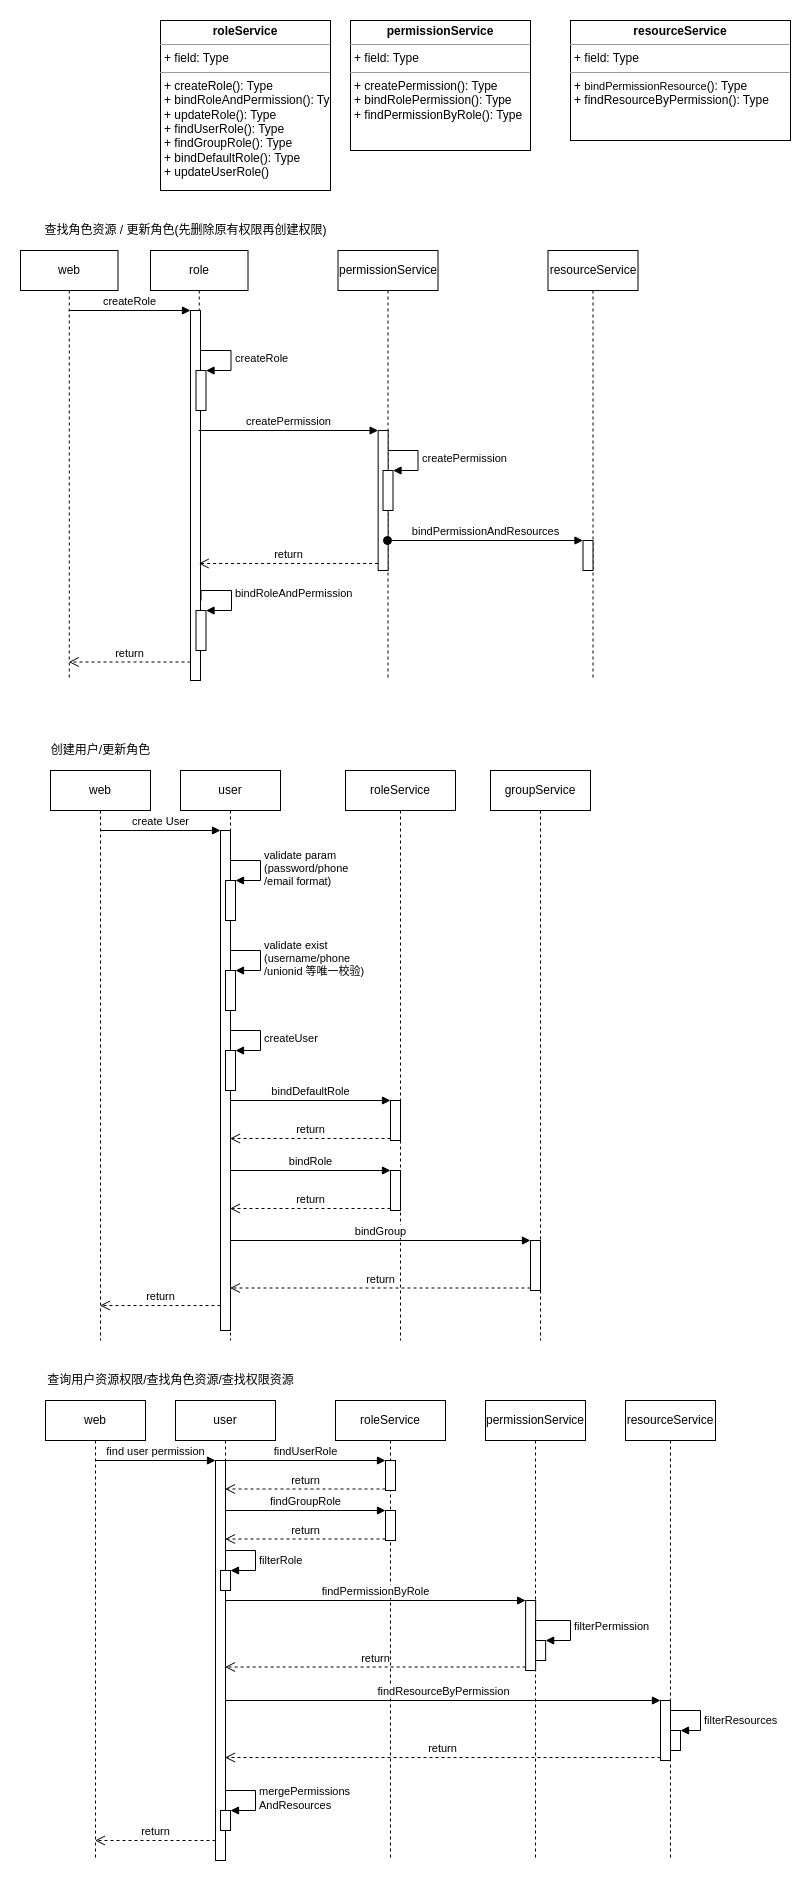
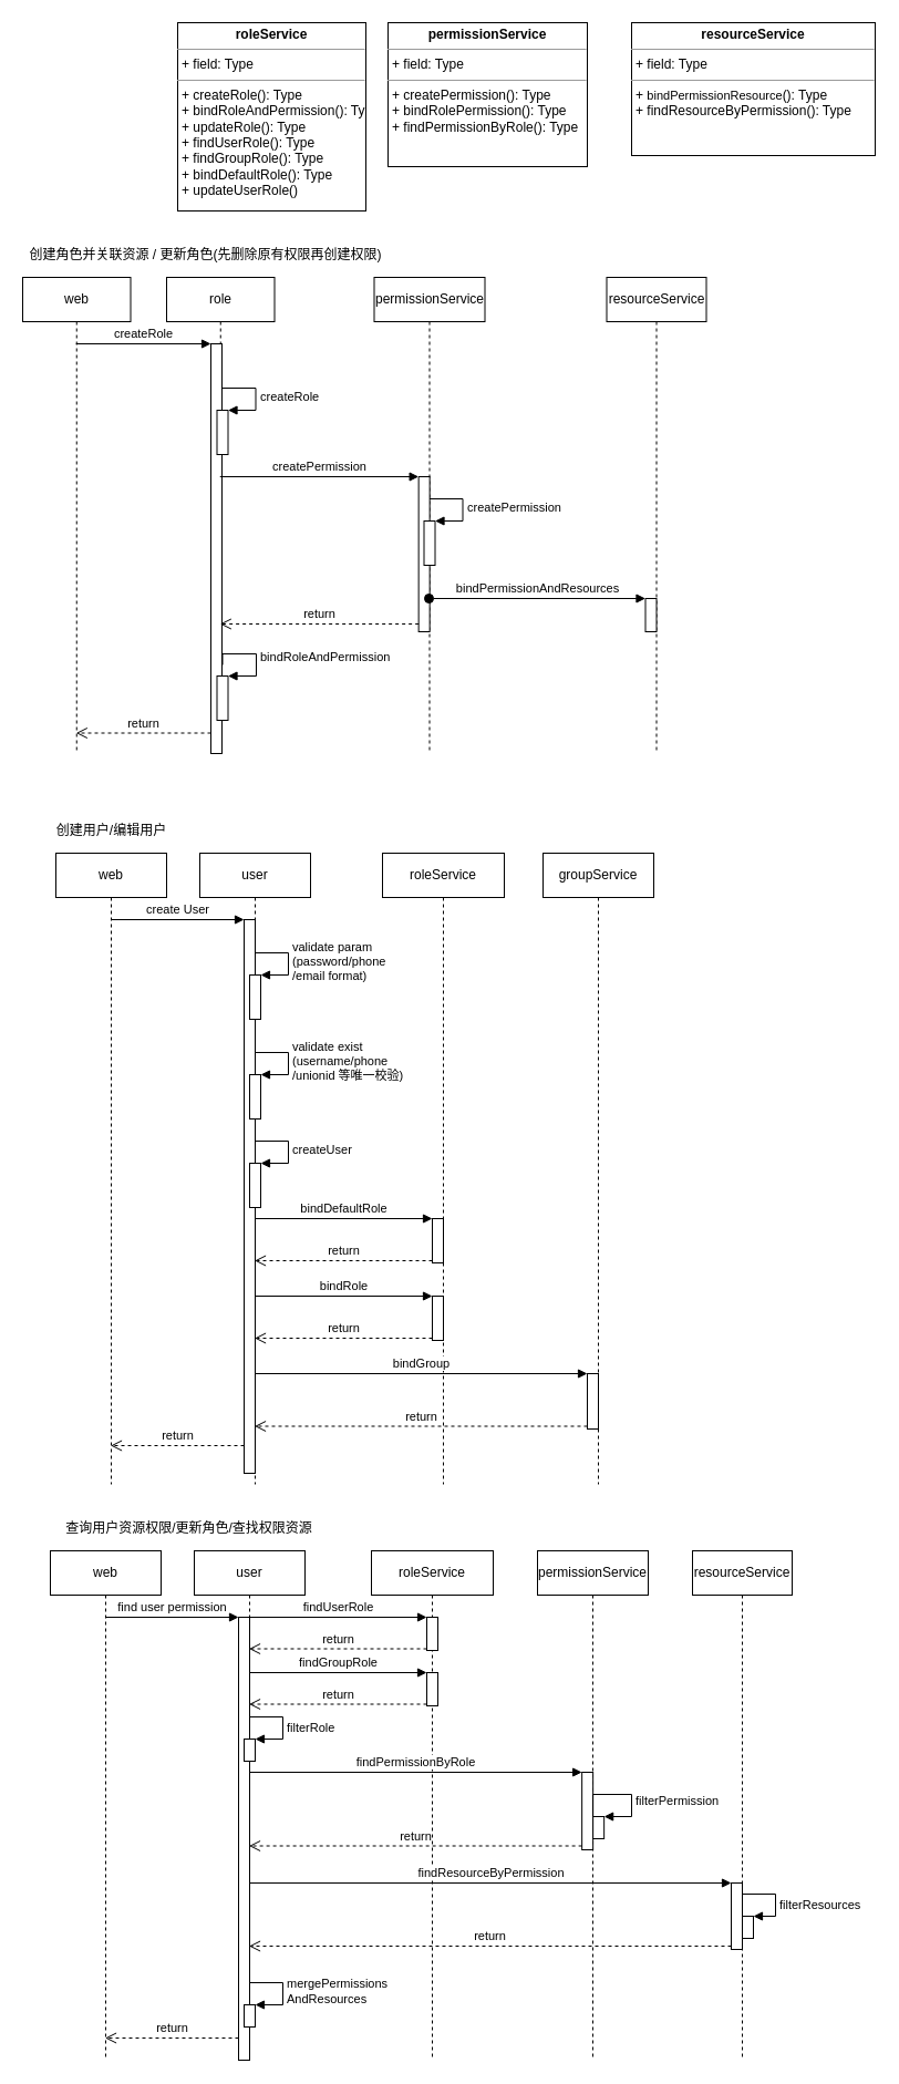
- <mxCell id="6" value="查找角色资源 / 更新角色(先删除原有权限再创建权限)" style="text;html=1;align=center;verticalAlign=middle;resizable=0;points=[];autosize=1;strokeColor=none;fillColor=none;" vertex="1" parent="5"><mxGeometry width="330" height="20" as="geometry" /></mxCell>
+ <mxCell id="6" value="创建角色并关联资源 / 更新角色(先删除原有权限再创建权限)" style="text;html=1;align=center;verticalAlign=middle;resizable=0;points=[];autosize=1;strokeColor=none;fillColor=none;" vertex="1" parent="5"><mxGeometry width="330" height="20" as="geometry" /></mxCell>
- <mxCell id="56" value="创建用户/更新角色" style="text;html=1;align=center;verticalAlign=middle;resizable=0;points=[];autosize=1;strokeColor=none;fillColor=none;" vertex="1" parent="55"><mxGeometry x="-5" width="110" height="20" as="geometry" /></mxCell>
+ <mxCell id="56" value="创建用户/编辑用户" style="text;html=1;align=center;verticalAlign=middle;resizable=0;points=[];autosize=1;strokeColor=none;fillColor=none;" vertex="1" parent="55"><mxGeometry x="-5" width="110" height="20" as="geometry" /></mxCell>
- <mxCell id="26" value="查询用户资源权限/查找角色资源/查找权限资源" style="text;html=1;align=center;verticalAlign=middle;resizable=0;points=[];autosize=1;strokeColor=none;fillColor=none;" vertex="1" parent="25"><mxGeometry width="260" height="20" as="geometry" /></mxCell>
+ <mxCell id="26" value="查询用户资源权限/更新角色/查找权限资源" style="text;html=1;align=center;verticalAlign=middle;resizable=0;points=[];autosize=1;strokeColor=none;fillColor=none;" vertex="1" parent="25"><mxGeometry width="260" height="20" as="geometry" /></mxCell>
